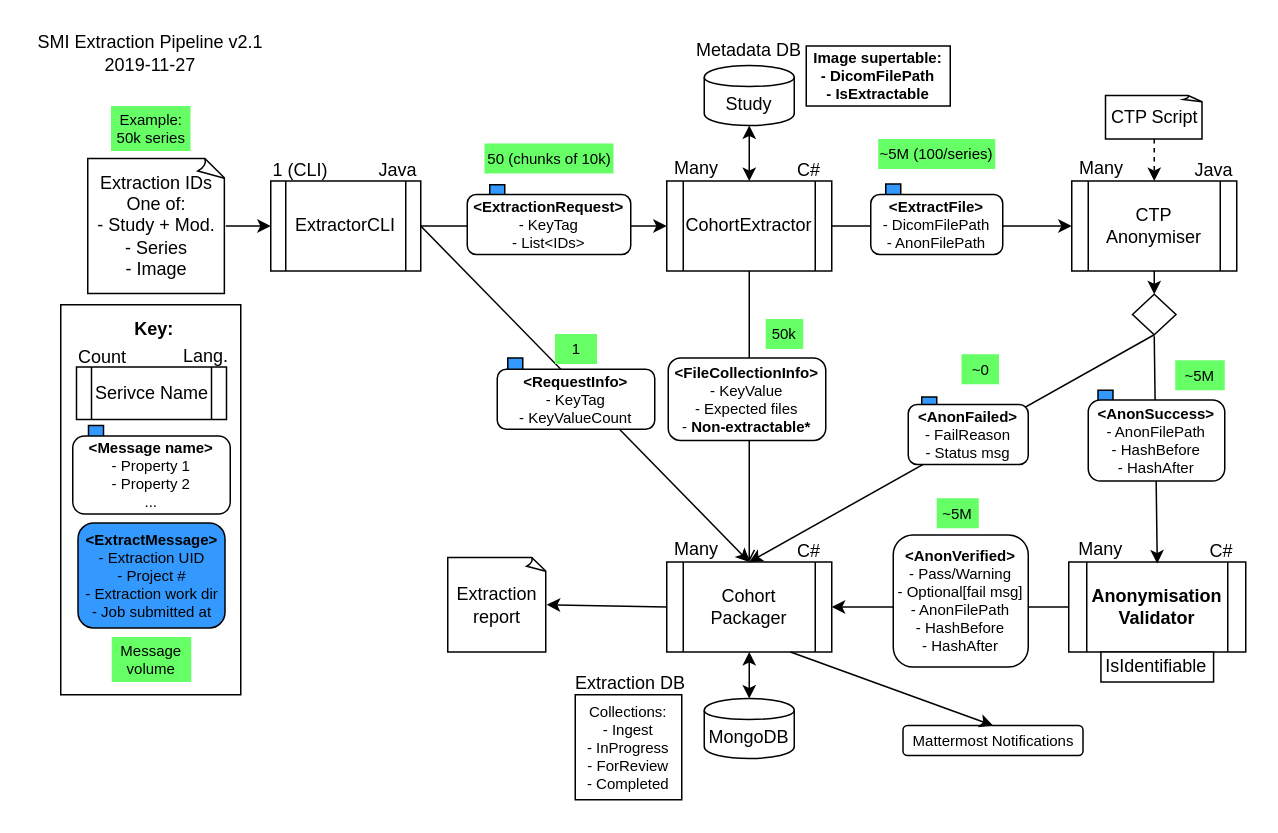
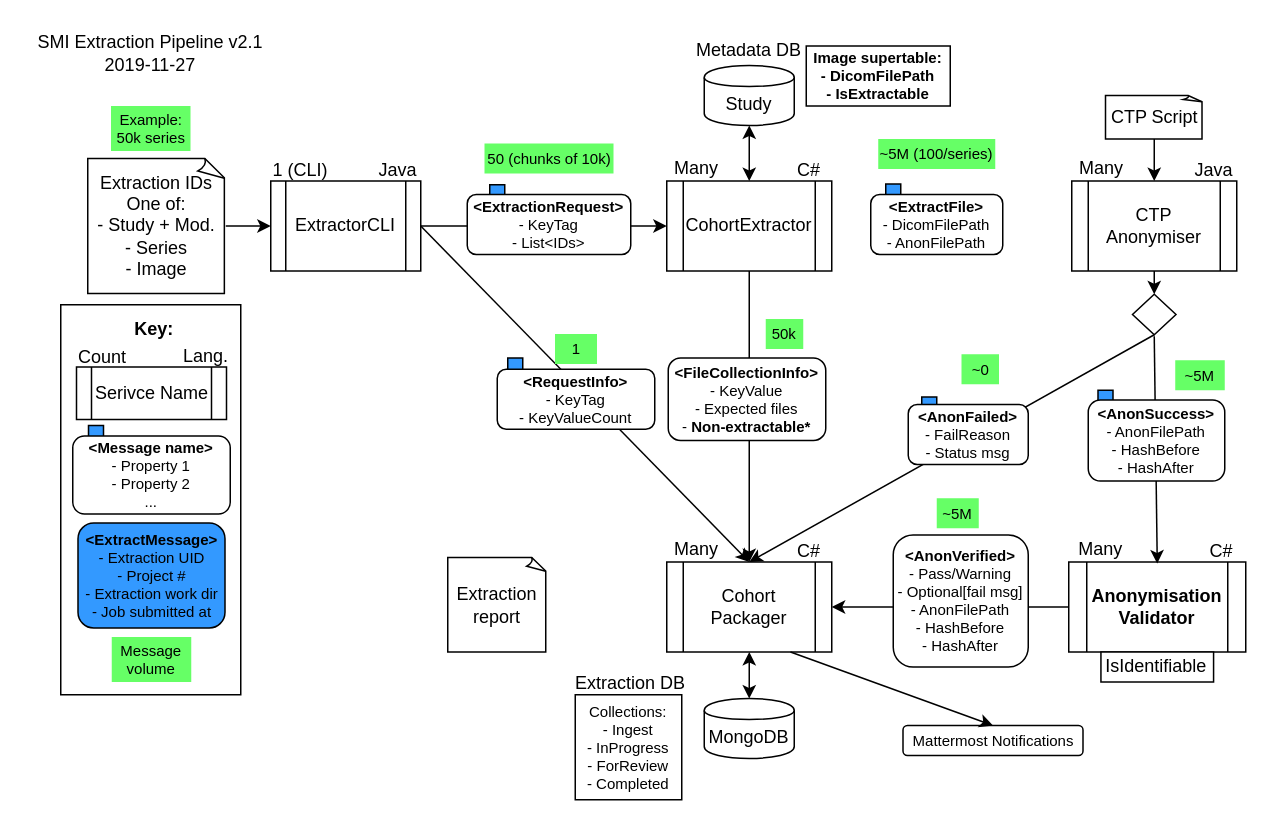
- <mxCell id="61" value="" style="endArrow=classic;html=1;exitX=0.5;exitY=1;exitDx=0;exitDy=0;exitPerimeter=0;entryX=0.5;entryY=0;entryDx=0;entryDy=0;dashed=1;" parent="1" source="36" target="12" edge="1"><mxGeometry width="50" height="50" relative="1" as="geometry"><mxPoint x="554" y="633" as="sourcePoint" /><mxPoint x="604" y="583" as="targetPoint" /></mxGeometry></mxCell>
+ <mxCell id="61" value="" style="endArrow=classic;html=1;exitX=0.5;exitY=1;exitDx=0;exitDy=0;exitPerimeter=0;entryX=0.5;entryY=0;entryDx=0;entryDy=0;" parent="1" source="36" target="12" edge="1"><mxGeometry width="50" height="50" relative="1" as="geometry"><mxPoint x="554" y="633" as="sourcePoint" /><mxPoint x="604" y="583" as="targetPoint" /></mxGeometry></mxCell>
- <mxCell id="53" value="" style="endArrow=classic;html=1;exitX=1;exitY=0.5;exitDx=0;exitDy=0;entryX=0;entryY=0.5;entryDx=0;entryDy=0;" parent="1" source="33" target="12" edge="1"><mxGeometry width="50" height="50" relative="1" as="geometry"><mxPoint x="470" y="273" as="sourcePoint" /><mxPoint x="520" y="223" as="targetPoint" /></mxGeometry></mxCell>
- <mxCell id="56" value="" style="endArrow=open;html=1;entryX=0.5;entryY=0;entryDx=0;entryDy=0;exitX=0.5;exitY=1;exitDx=0;exitDy=0;" parent="1" source="33" target="23" edge="1"><mxGeometry width="50" height="50" relative="1" as="geometry"><mxPoint x="394" y="233" as="sourcePoint" /><mxPoint x="524" y="183" as="targetPoint" /></mxGeometry></mxCell>
+ <mxCell id="56" value="" style="endArrow=classic;html=1;entryX=0.5;entryY=0;entryDx=0;entryDy=0;exitX=0.5;exitY=1;exitDx=0;exitDy=0;" parent="1" source="33" target="23" edge="1"><mxGeometry width="50" height="50" relative="1" as="geometry"><mxPoint x="394" y="233" as="sourcePoint" /><mxPoint x="524" y="183" as="targetPoint" /></mxGeometry></mxCell>
- <mxCell id="96" value="" style="endArrow=classic;html=1;exitX=0;exitY=0.5;exitDx=0;exitDy=0;entryX=1;entryY=0.5;entryDx=0;entryDy=0;entryPerimeter=0;" parent="1" source="23" target="95" edge="1"><mxGeometry width="50" height="50" relative="1" as="geometry"><mxPoint x="330" y="395" as="sourcePoint" /><mxPoint x="380" y="345" as="targetPoint" /></mxGeometry></mxCell>
